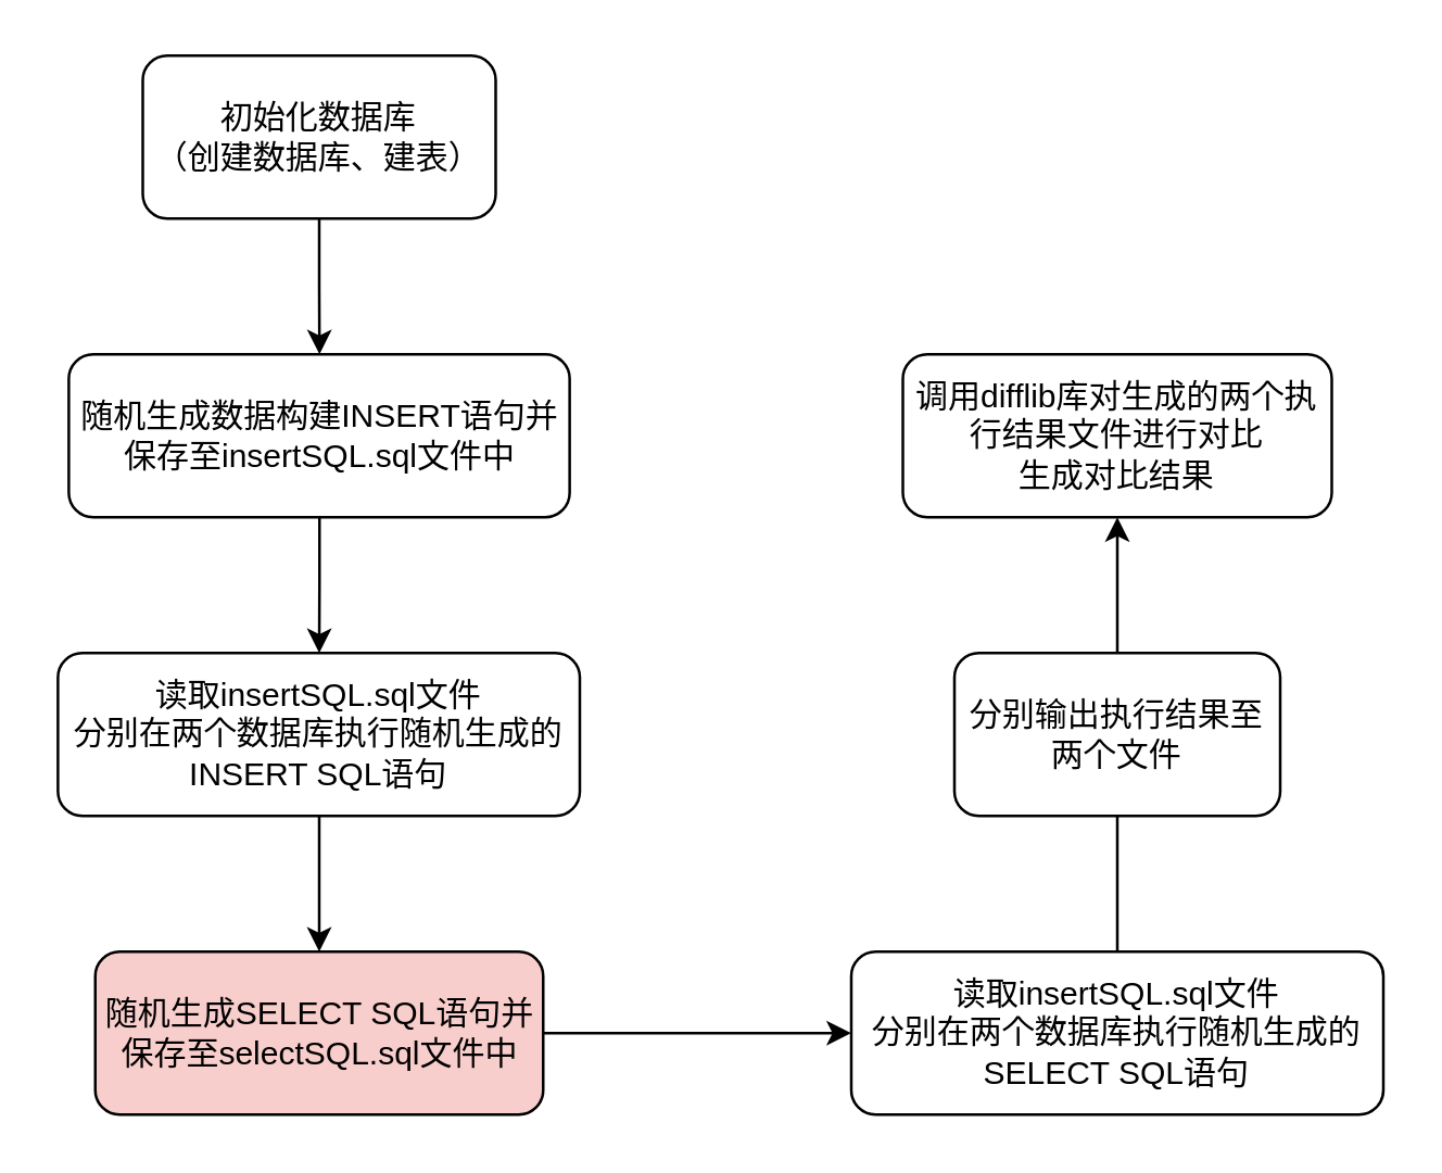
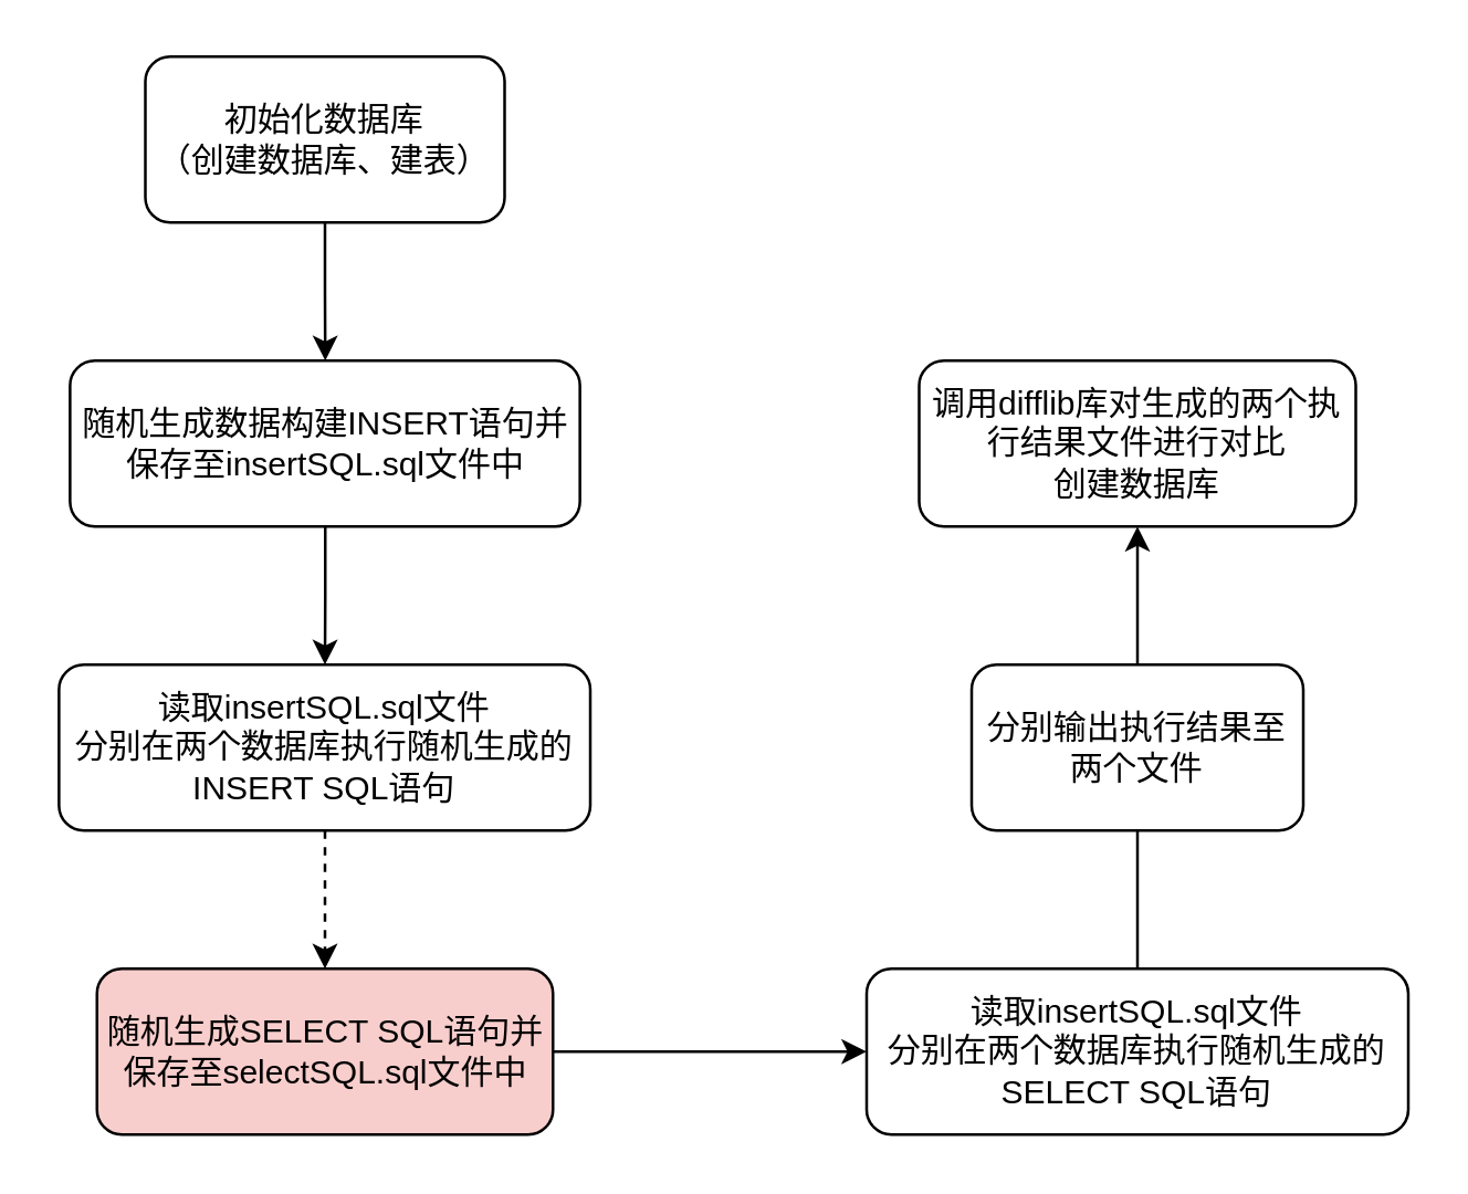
- <mxCell id="14" value="调用difflib库对生成的两个执行结果文件进行对比&lt;br&gt;生成对比结果" style="rounded=1;whiteSpace=wrap;html=1;" vertex="1" parent="1"><mxGeometry x="332" y="130" width="158" height="60" as="geometry" /></mxCell>
+ <mxCell id="14" value="调用difflib库对生成的两个执行结果文件进行对比&lt;br&gt;创建数据库" style="rounded=1;whiteSpace=wrap;html=1;" vertex="1" parent="1"><mxGeometry x="332" y="130" width="158" height="60" as="geometry" /></mxCell>
- <mxCell id="4" value="" style="edgeStyle=orthogonalEdgeStyle;rounded=0;orthogonalLoop=1;jettySize=auto;html=1;" edge="1" parent="1" source="5" target="9"><mxGeometry relative="1" as="geometry" /></mxCell>
+ <mxCell id="4" value="" style="edgeStyle=orthogonalEdgeStyle;rounded=0;orthogonalLoop=1;jettySize=auto;html=1;dashed=1;" edge="1" parent="1" source="5" target="9"><mxGeometry relative="1" as="geometry" /></mxCell>
